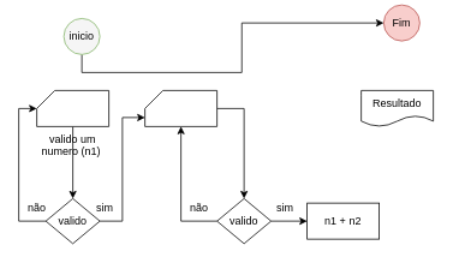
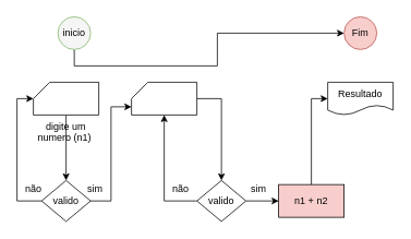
- <mxCell id="4" value="Fim" style="ellipse;whiteSpace=wrap;html=1;fillColor=#f8cecc;strokeColor=#b85450;" vertex="1" parent="1"><mxGeometry x="425" y="5" width="40" height="40" as="geometry" /></mxCell>
+ <mxCell id="4" value="Fim" style="ellipse;whiteSpace=wrap;html=1;fillColor=#f8cecc;strokeColor=#b85450;" vertex="1" parent="1"><mxGeometry x="420" y="20" width="40" height="40" as="geometry" /></mxCell>
- <mxCell id="7" value="valido um numero (n1)&amp;nbsp;" style="verticalLabelPosition=bottom;verticalAlign=top;html=1;shape=card;whiteSpace=wrap;size=20;arcSize=12;" vertex="1" parent="1"><mxGeometry x="40" y="100" width="80" height="40" as="geometry" /></mxCell>
+ <mxCell id="7" value="digite um numero (n1)&amp;nbsp;" style="verticalLabelPosition=bottom;verticalAlign=top;html=1;shape=card;whiteSpace=wrap;size=20;arcSize=12;" vertex="1" parent="1"><mxGeometry x="40" y="100" width="80" height="40" as="geometry" /></mxCell>
+ <mxCell id="10" style="edgeStyle=orthogonalEdgeStyle;rounded=0;orthogonalLoop=1;jettySize=auto;html=1;exitX=0.5;exitY=0;exitDx=0;exitDy=0;entryX=0;entryY=0.5;entryDx=0;entryDy=0;" edge="1" parent="1" source="11" target="5"><mxGeometry relative="1" as="geometry" /></mxCell>
- <mxCell id="11" value="n1 + n2" style="rounded=0;whiteSpace=wrap;html=1;" vertex="1" parent="1"><mxGeometry x="340" y="225" width="80" height="40" as="geometry" /></mxCell>
+ <mxCell id="11" value="n1 + n2" style="rounded=0;whiteSpace=wrap;html=1;fillColor=#f8cecc;" vertex="1" parent="1"><mxGeometry x="340" y="225" width="80" height="40" as="geometry" /></mxCell>
